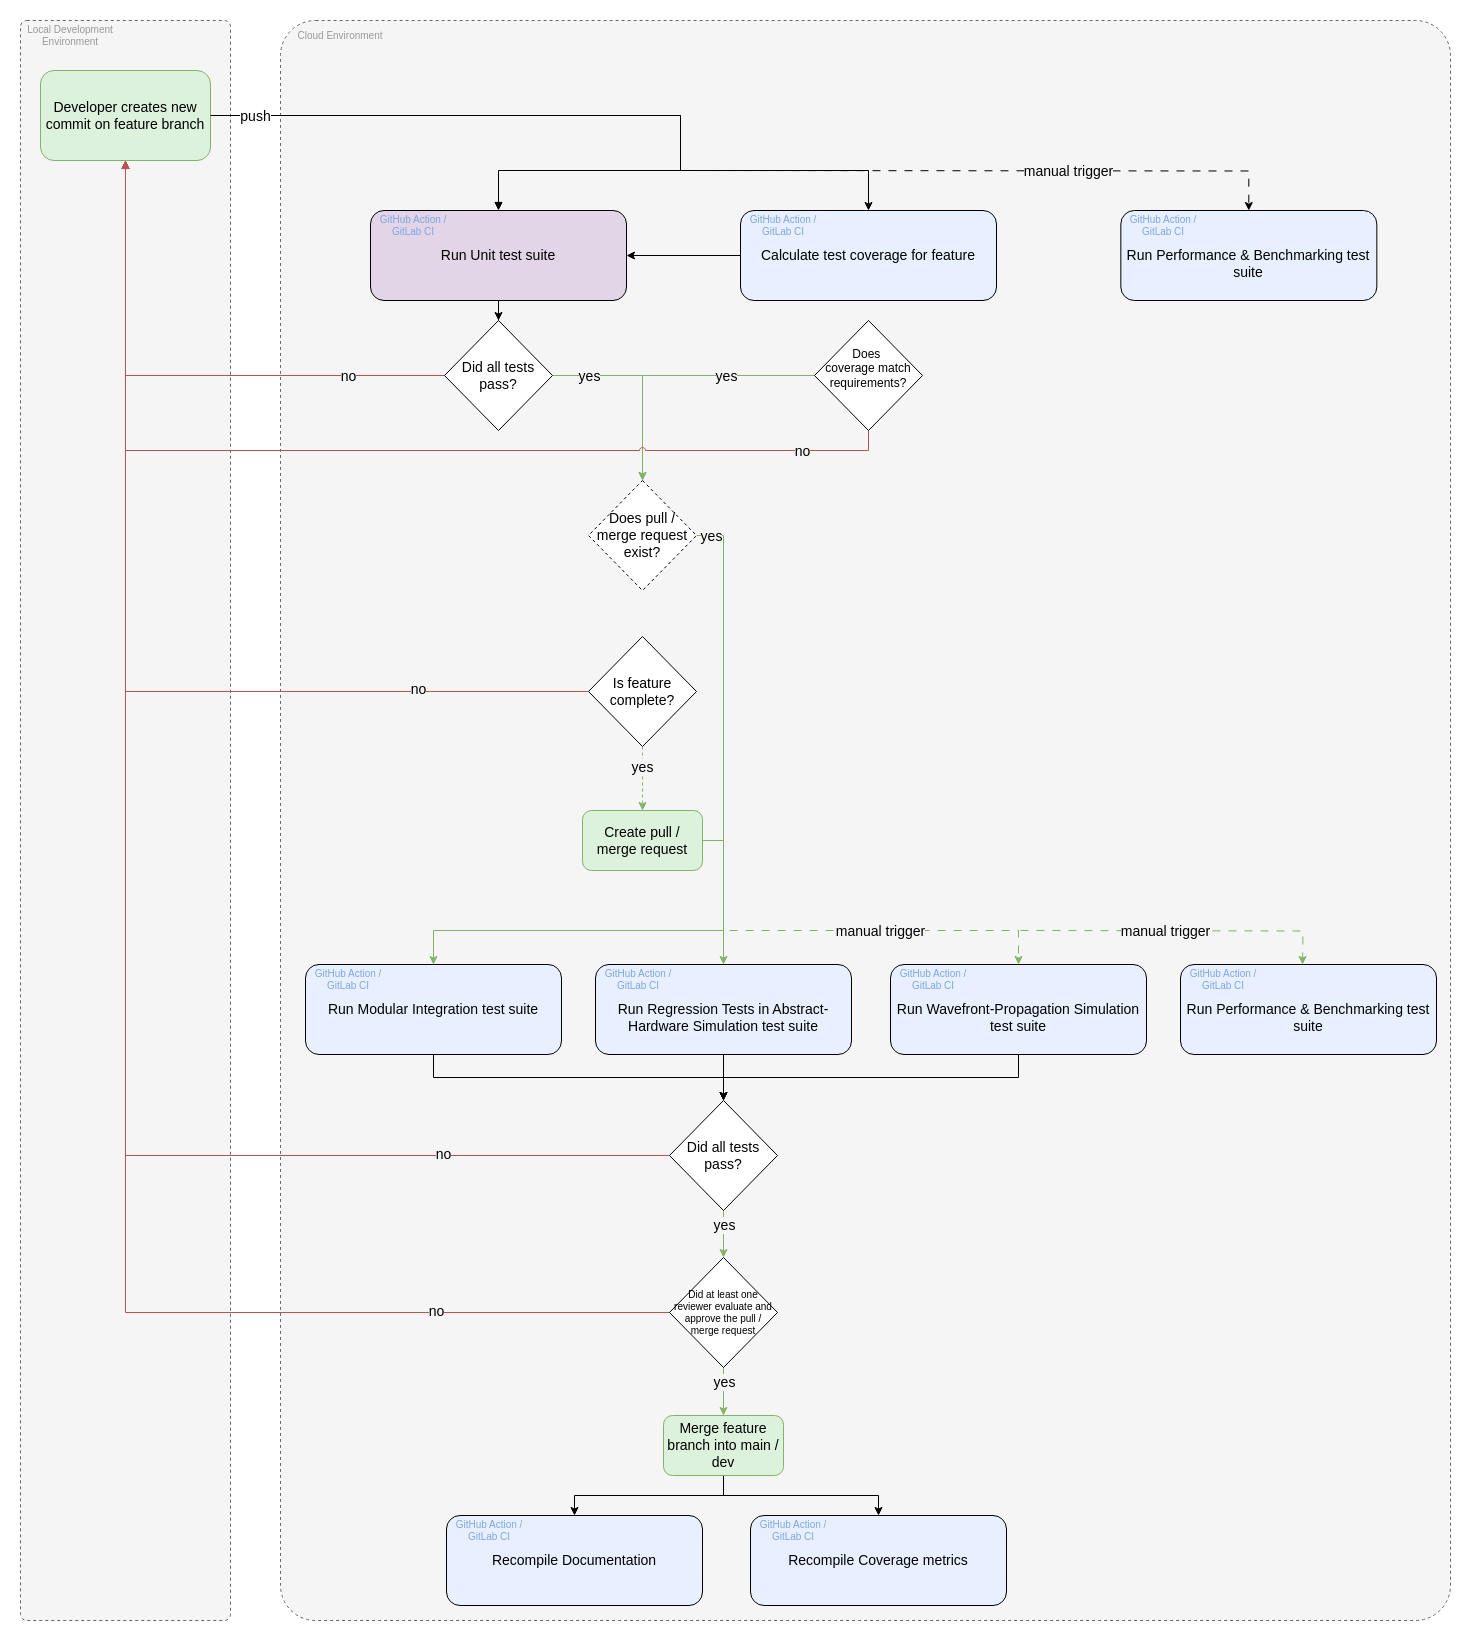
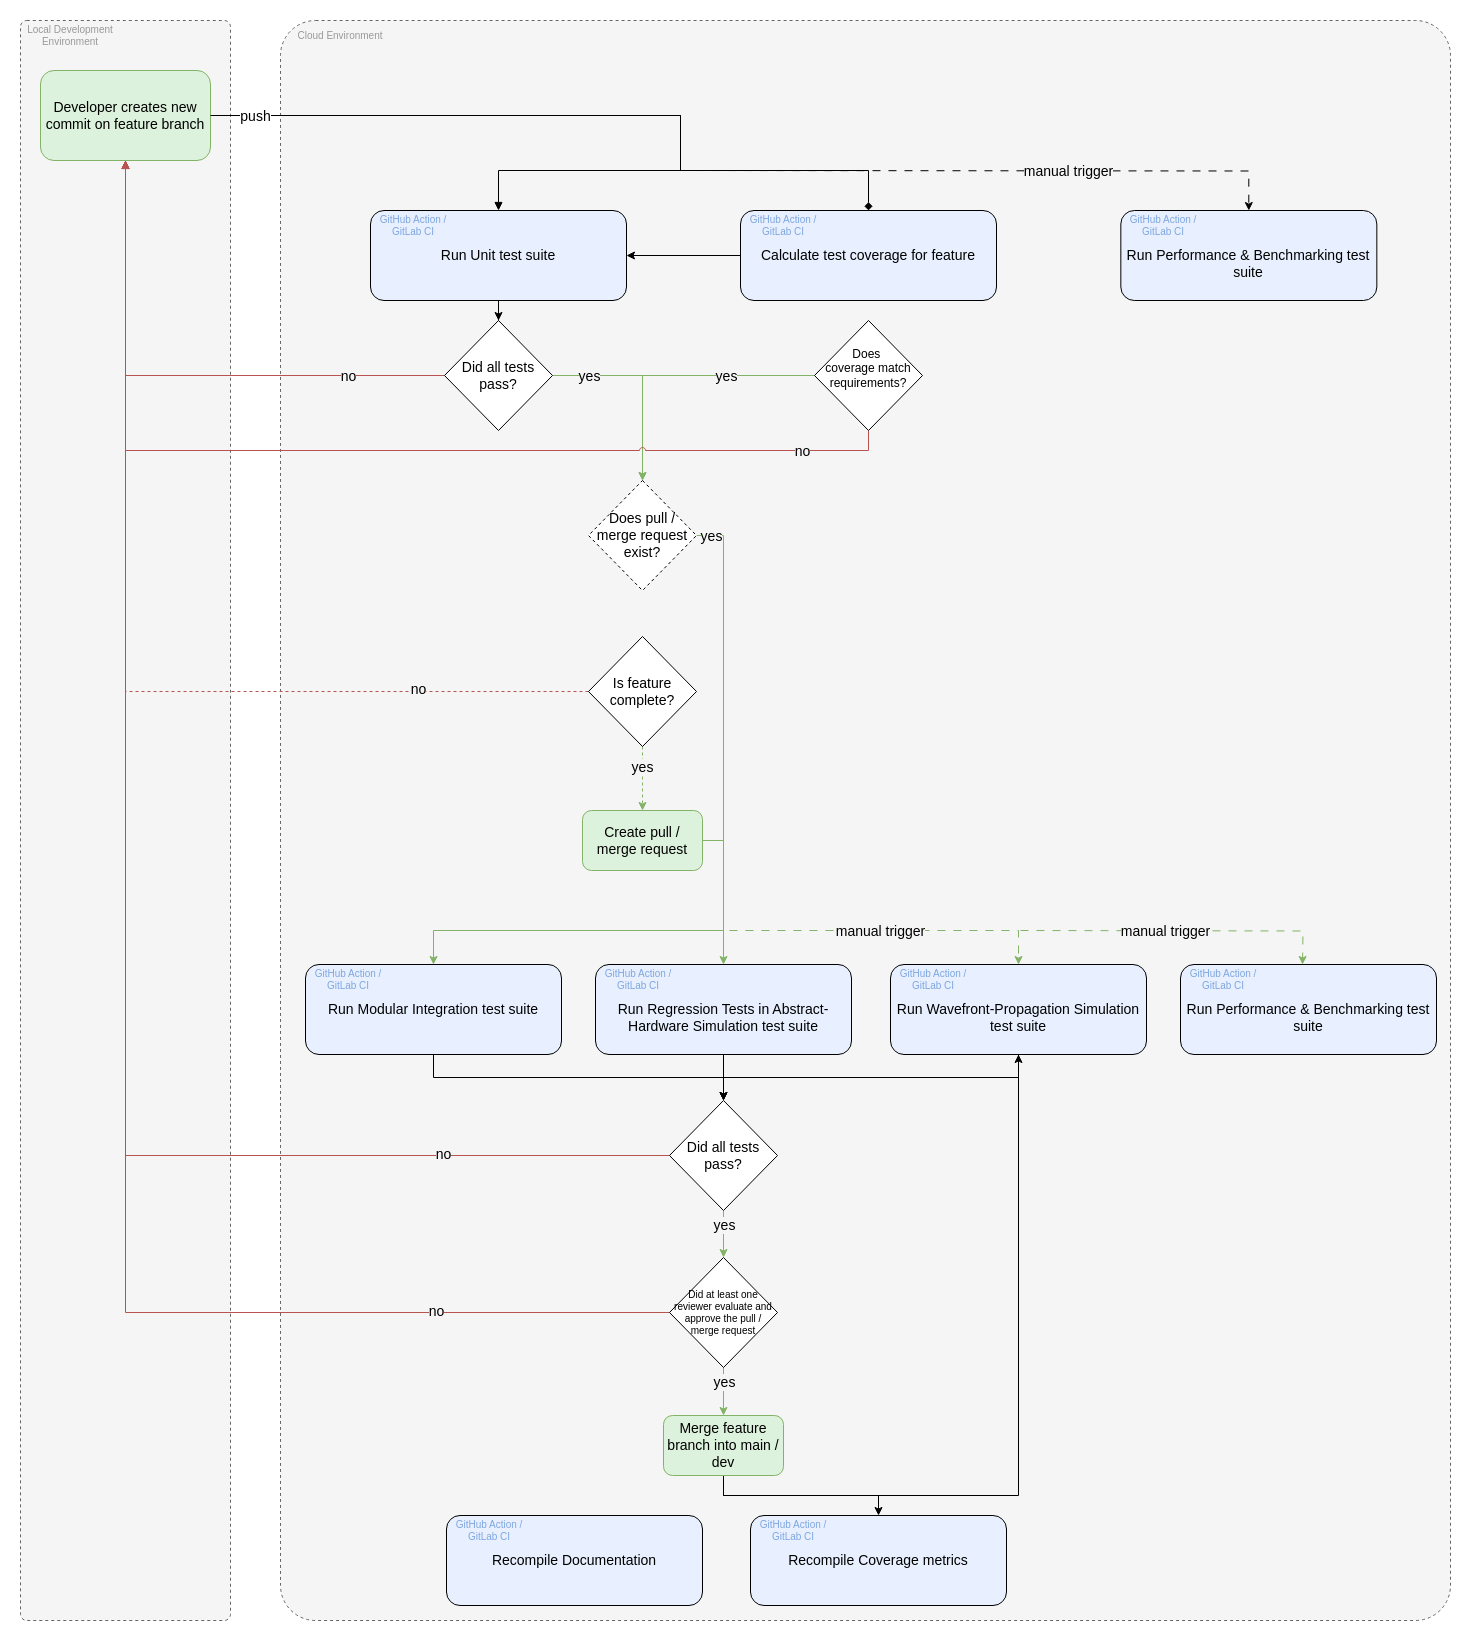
- <mxCell id="5" style="edgeStyle=orthogonalEdgeStyle;rounded=0;orthogonalLoop=1;jettySize=auto;html=1;exitX=1;exitY=0.5;exitDx=0;exitDy=0;entryX=0.5;entryY=0;entryDx=0;entryDy=0;fontColor=#000000;strokeColor=#000000;" parent="1" source="6" target="55" edge="1"><mxGeometry relative="1" as="geometry"><Array as="points"><mxPoint x="680" y="115" /><mxPoint x="680" y="170" /><mxPoint x="868" y="170" /></Array></mxGeometry></mxCell>
+ <mxCell id="5" style="edgeStyle=orthogonalEdgeStyle;rounded=0;orthogonalLoop=1;jettySize=auto;html=1;exitX=1;exitY=0.5;exitDx=0;exitDy=0;entryX=0.5;entryY=0;entryDx=0;entryDy=0;fontColor=#000000;strokeColor=#000000;endArrow=diamond;" parent="1" source="6" target="55" edge="1"><mxGeometry relative="1" as="geometry"><Array as="points"><mxPoint x="680" y="115" /><mxPoint x="680" y="170" /><mxPoint x="868" y="170" /></Array></mxGeometry></mxCell>
- <mxCell id="8" value="Run Unit test suite" style="rounded=1;whiteSpace=wrap;html=1;strokeColor=#000000;fillColor=#e1d5e7;fontSize=14;fontColor=#000000;" parent="1" vertex="1"><mxGeometry x="370" y="210" width="256" height="90" as="geometry" /></mxCell>
+ <mxCell id="8" value="Run Unit test suite" style="rounded=1;whiteSpace=wrap;html=1;strokeColor=#000000;fillColor=#e8f0ff;fontSize=14;fontColor=#000000;" parent="1" vertex="1"><mxGeometry x="370" y="210" width="256" height="90" as="geometry" /></mxCell>
- <mxCell id="22" style="edgeStyle=orthogonalEdgeStyle;rounded=0;orthogonalLoop=1;jettySize=auto;html=1;exitX=0;exitY=0.5;exitDx=0;exitDy=0;fillColor=#f8cecc;strokeColor=#b85450;" parent="1" source="26" target="6" edge="1"><mxGeometry relative="1" as="geometry"><mxPoint x="744" y="505" as="sourcePoint" /></mxGeometry></mxCell>
+ <mxCell id="22" style="edgeStyle=orthogonalEdgeStyle;rounded=0;orthogonalLoop=1;jettySize=auto;html=1;exitX=0;exitY=0.5;exitDx=0;exitDy=0;fillColor=#f8cecc;strokeColor=#b85450;dashed=1;" parent="1" source="26" target="6" edge="1"><mxGeometry relative="1" as="geometry"><mxPoint x="744" y="505" as="sourcePoint" /></mxGeometry></mxCell>
- <mxCell id="47" style="edgeStyle=orthogonalEdgeStyle;rounded=0;orthogonalLoop=1;jettySize=auto;html=1;exitX=0.5;exitY=1;exitDx=0;exitDy=0;entryX=0.5;entryY=0;entryDx=0;entryDy=0;fontColor=#000000;strokeColor=#000000;" parent="1" source="49" target="50" edge="1"><mxGeometry relative="1" as="geometry" /></mxCell>
+ <mxCell id="47" style="edgeStyle=orthogonalEdgeStyle;rounded=0;orthogonalLoop=1;jettySize=auto;html=1;exitX=0.5;exitY=1;exitDx=0;exitDy=0;fontColor=#000000;strokeColor=#000000;" parent="1" source="49" target="36" edge="1"><mxGeometry relative="1" as="geometry" /></mxCell>
